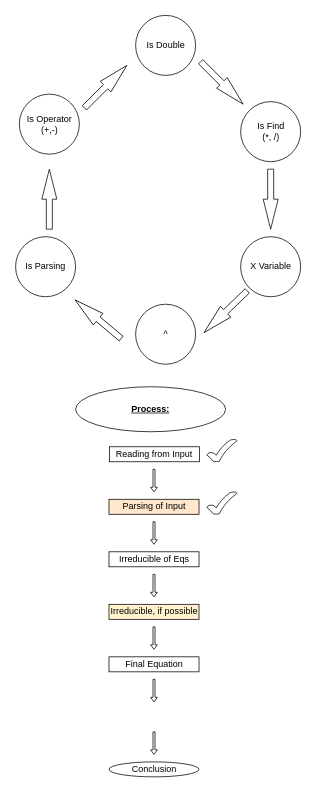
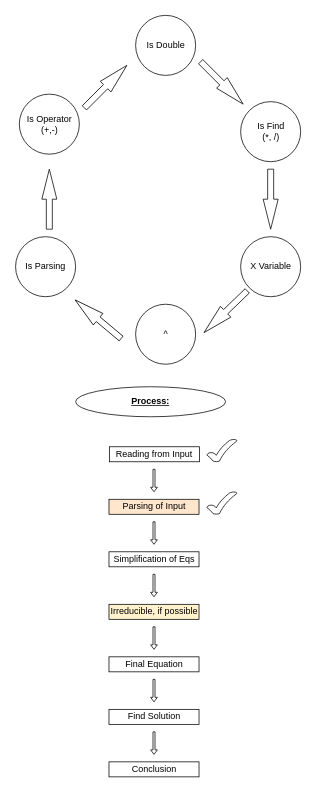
- <mxCell id="34" value="&lt;b&gt;&lt;u&gt;Process:&lt;/u&gt;&lt;/b&gt;" style="ellipse;whiteSpace=wrap;html=1;" vertex="1" parent="1"><mxGeometry x="100" y="515" width="200" height="60" as="geometry" /></mxCell>
+ <mxCell id="34" value="&lt;b&gt;&lt;u&gt;Process:&lt;/u&gt;&lt;/b&gt;" style="ellipse;whiteSpace=wrap;html=1;" vertex="1" parent="1"><mxGeometry x="100" y="515" width="200" height="40" as="geometry" /></mxCell>
- <mxCell id="23" value="Irreducible of Eqs" style="rounded=0;whiteSpace=wrap;html=1;" parent="1" vertex="1"><mxGeometry x="144.5" y="735" width="120" height="20" as="geometry" /></mxCell>
+ <mxCell id="23" value="Simplification of Eqs" style="rounded=0;whiteSpace=wrap;html=1;" parent="1" vertex="1"><mxGeometry x="144.5" y="735" width="120" height="20" as="geometry" /></mxCell>
+ <mxCell id="28" value="Find Solution" style="rounded=0;whiteSpace=wrap;html=1;" parent="1" vertex="1"><mxGeometry x="144.5" y="945" width="120" height="20" as="geometry" /></mxCell>
- <mxCell id="30" value="Conclusion" style="ellipse;whiteSpace=wrap;html=1;" parent="1" vertex="1"><mxGeometry x="144.5" y="1015" width="120" height="20" as="geometry" /></mxCell>
+ <mxCell id="30" value="Conclusion" style="rounded=0;whiteSpace=wrap;html=1;" parent="1" vertex="1"><mxGeometry x="144.5" y="1015" width="120" height="20" as="geometry" /></mxCell>
